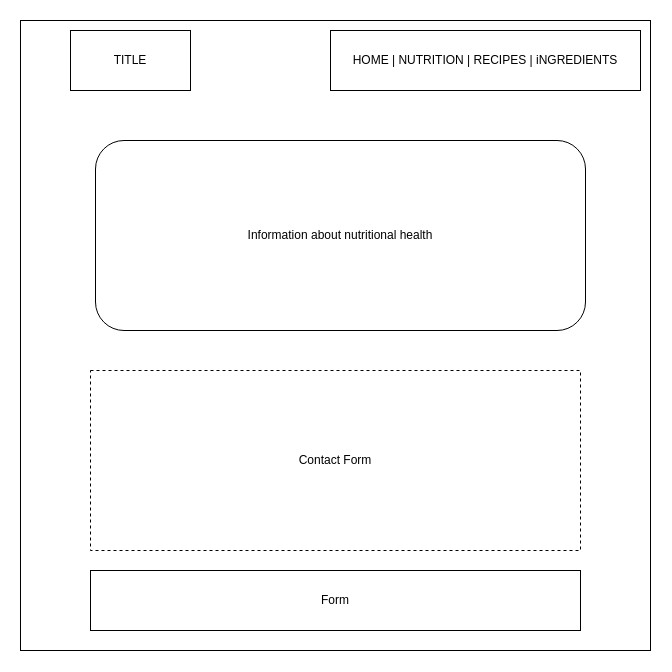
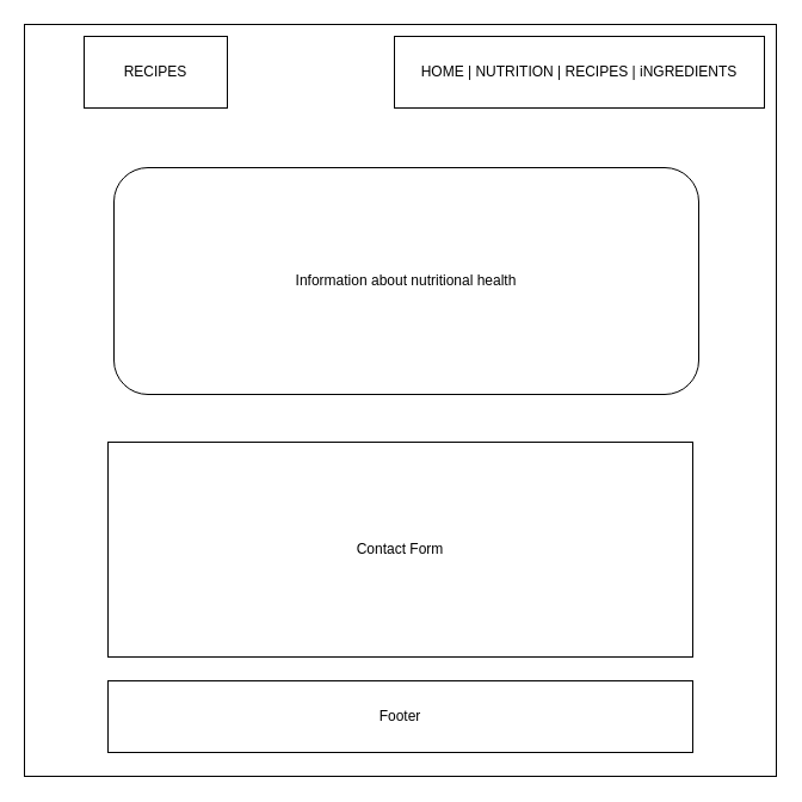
- <mxCell id="4" value="TITLE" style="rounded=0;whiteSpace=wrap;html=1;" vertex="1" parent="1"><mxGeometry x="70" y="30" width="120" height="60" as="geometry" /></mxCell>
+ <mxCell id="4" value="RECIPES" style="rounded=0;whiteSpace=wrap;html=1;" vertex="1" parent="1"><mxGeometry x="70" y="30" width="120" height="60" as="geometry" /></mxCell>
- <mxCell id="6" value="Contact Form" style="rounded=0;whiteSpace=wrap;html=1;dashed=1;" vertex="1" parent="1"><mxGeometry x="90" y="370" width="490" height="180" as="geometry" /></mxCell>
+ <mxCell id="6" value="Contact Form" style="rounded=0;whiteSpace=wrap;html=1;" vertex="1" parent="1"><mxGeometry x="90" y="370" width="490" height="180" as="geometry" /></mxCell>
- <mxCell id="7" value="Form" style="rounded=0;whiteSpace=wrap;html=1;" vertex="1" parent="1"><mxGeometry x="90" y="570" width="490" height="60" as="geometry" /></mxCell>
+ <mxCell id="7" value="Footer" style="rounded=0;whiteSpace=wrap;html=1;" vertex="1" parent="1"><mxGeometry x="90" y="570" width="490" height="60" as="geometry" /></mxCell>
